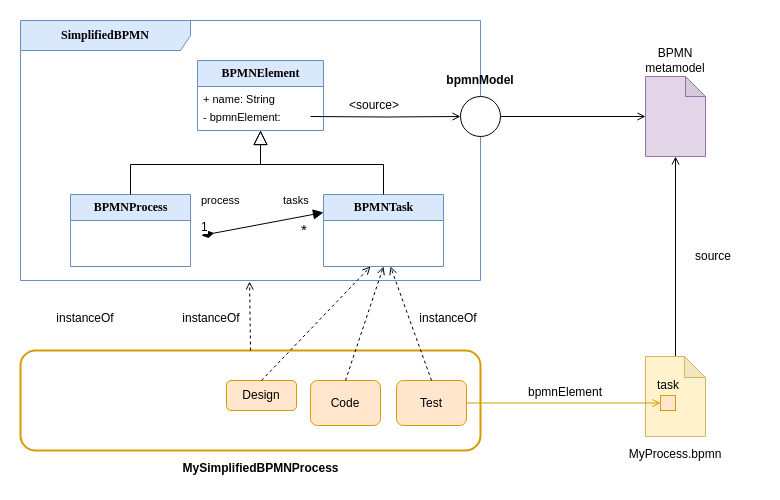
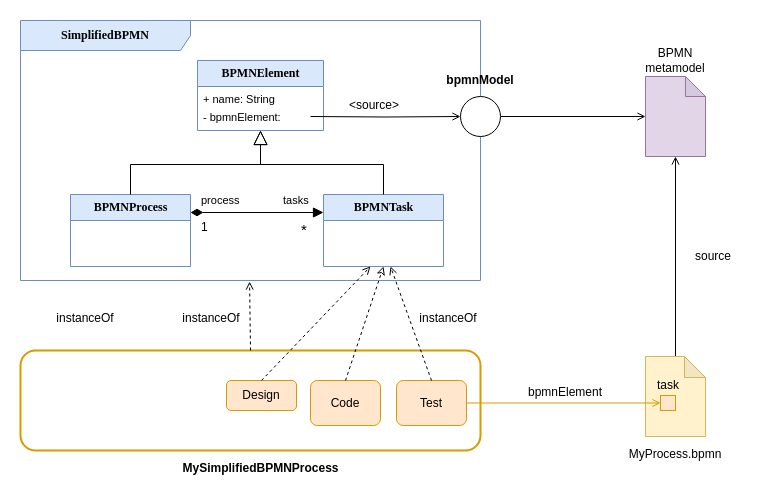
- <mxCell id="7" style="edgeStyle=none;rounded=0;orthogonalLoop=1;jettySize=auto;html=1;exitX=0;exitY=0.25;exitDx=0;exitDy=0;endArrow=diamondThin;endFill=1;endSize=10;startArrow=block;startFill=1;startSize=8;" parent="1" source="8" target="13" edge="1"><mxGeometry relative="1" as="geometry" /></mxCell>
+ <mxCell id="7" style="edgeStyle=none;rounded=0;orthogonalLoop=1;jettySize=auto;html=1;exitX=0;exitY=0.25;exitDx=0;exitDy=0;entryX=1;entryY=0.25;entryDx=0;entryDy=0;endArrow=diamondThin;endFill=1;endSize=10;startArrow=block;startFill=1;startSize=8;" parent="1" source="8" target="6" edge="1"><mxGeometry relative="1" as="geometry" /></mxCell>
- <mxCell id="30" style="rounded=0;orthogonalLoop=1;jettySize=auto;html=1;entryX=0.5;entryY=1;entryDx=0;entryDy=0;startArrow=none;startFill=0;startSize=10;endArrow=open;endFill=0;exitX=0.5;exitY=0;exitDx=0;exitDy=0;dashed=1;" parent="1" source="28" target="8" edge="1"><mxGeometry relative="1" as="geometry"><mxPoint x="540" y="490" as="sourcePoint" /><mxPoint x="685" y="490" as="targetPoint" /></mxGeometry></mxCell>
+ <mxCell id="30" style="rounded=0;orthogonalLoop=1;jettySize=auto;html=1;entryX=0.5;entryY=1;entryDx=0;entryDy=0;startArrow=none;startFill=0;startSize=10;endArrow=classic;endFill=0;exitX=0.5;exitY=0;exitDx=0;exitDy=0;dashed=1;" parent="1" source="28" target="8" edge="1"><mxGeometry relative="1" as="geometry"><mxPoint x="540" y="490" as="sourcePoint" /><mxPoint x="685" y="490" as="targetPoint" /></mxGeometry></mxCell>
